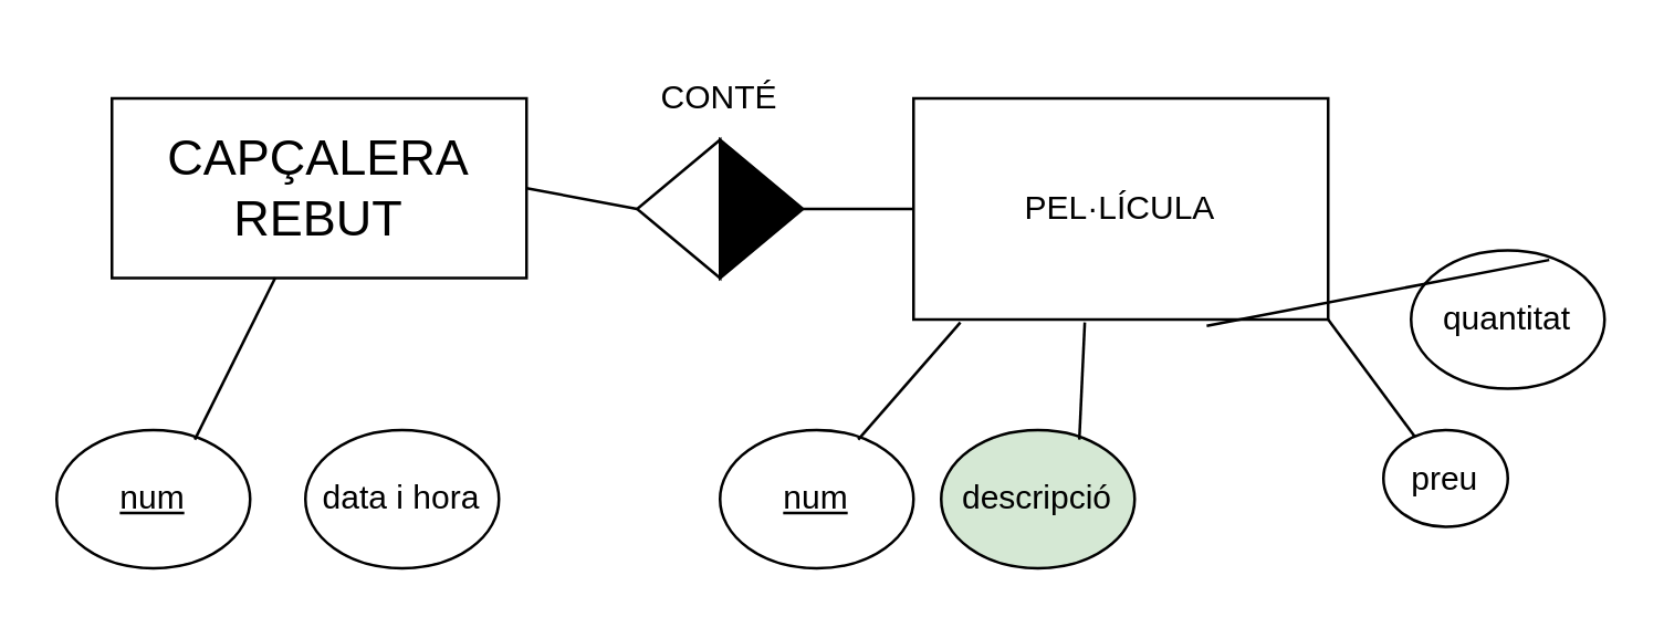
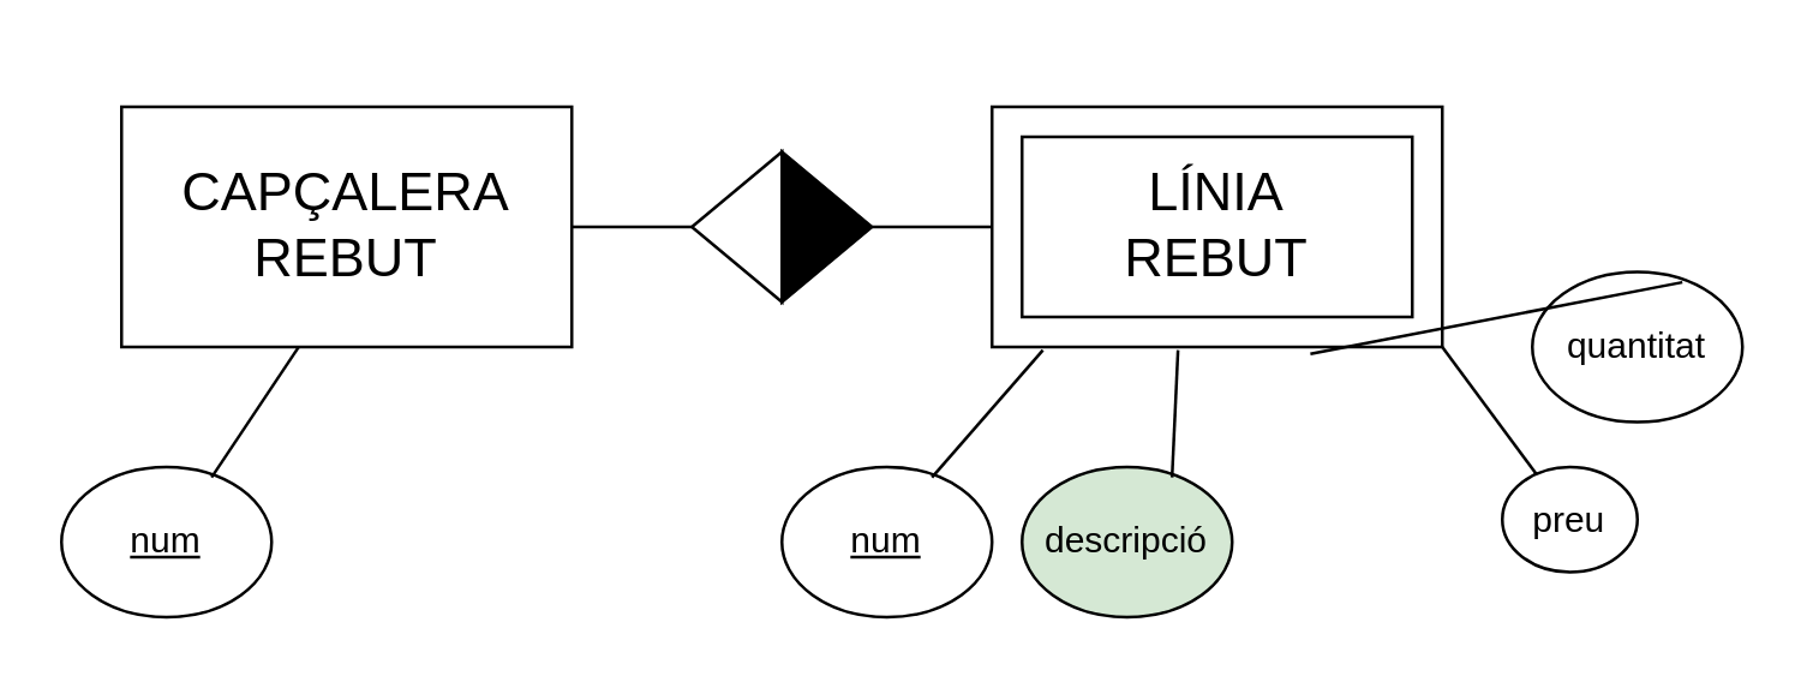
- <mxCell id="19" value="CONTÉ" style="text;html=1;strokeColor=none;fillColor=none;align=center;verticalAlign=middle;whiteSpace=wrap;rounded=0;" parent="1" vertex="1"><mxGeometry x="230" y="20" width="60" height="30" as="geometry" /></mxCell>
- <mxCell id="2" value="&lt;font style=&quot;font-size: 18px;&quot;&gt;CAPÇALERA&lt;br&gt;REBUT&lt;/font&gt;" style="rounded=0;whiteSpace=wrap;html=1;" parent="1" vertex="1"><mxGeometry x="40" y="35" width="150" height="65" as="geometry" /></mxCell>
+ <mxCell id="2" value="&lt;font style=&quot;font-size: 18px;&quot;&gt;CAPÇALERA&lt;br&gt;REBUT&lt;/font&gt;" style="rounded=0;whiteSpace=wrap;html=1;" parent="1" vertex="1"><mxGeometry x="40" y="35" width="150" height="80" as="geometry" /></mxCell>
+ <mxCell id="14" value="&lt;font style=&quot;font-size: 18px;&quot;&gt;LÍNIA&lt;br&gt;REBUT&lt;/font&gt;" style="rounded=0;whiteSpace=wrap;html=1;shadow=0;glass=0;" parent="1" vertex="1"><mxGeometry x="340" y="45" width="130" height="60" as="geometry" /></mxCell>
- <mxCell id="5" value="data i hora" style="ellipse;whiteSpace=wrap;html=1;" parent="1" vertex="1"><mxGeometry x="110" y="155" width="70" height="50" as="geometry" /></mxCell>
